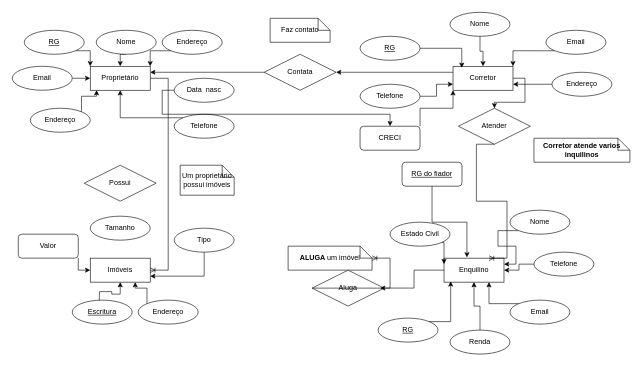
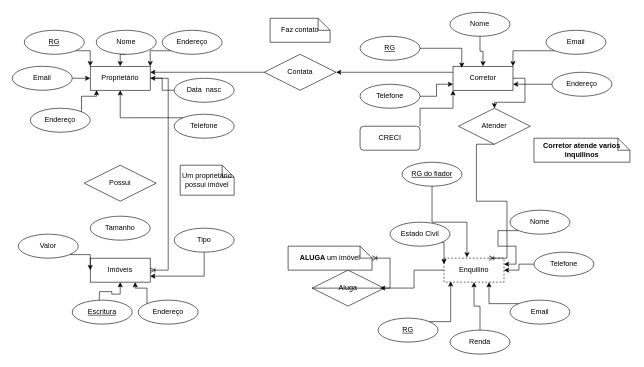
- <mxCell id="13" style="edgeStyle=orthogonalEdgeStyle;rounded=0;orthogonalLoop=1;jettySize=auto;html=1;exitX=0;exitY=0.5;exitDx=0;exitDy=0;" edge="1" parent="1" source="14" target="66"><mxGeometry relative="1" as="geometry" /></mxCell>
+ <mxCell id="13" style="edgeStyle=orthogonalEdgeStyle;rounded=0;orthogonalLoop=1;jettySize=auto;html=1;exitX=0;exitY=0.5;exitDx=0;exitDy=0;entryX=1;entryY=0.5;entryDx=0;entryDy=0;" edge="1" parent="1" source="14" target="2"><mxGeometry relative="1" as="geometry" /></mxCell>
- <mxCell id="32" value="RG do fiador" style="whiteSpace=wrap;html=1;align=center;fontStyle=4;rounded=1;" vertex="1" parent="1"><mxGeometry x="670" y="270" width="100" height="40" as="geometry" /></mxCell>
+ <mxCell id="32" value="RG do fiador" style="ellipse;whiteSpace=wrap;html=1;align=center;fontStyle=4;" vertex="1" parent="1"><mxGeometry x="670" y="270" width="100" height="40" as="geometry" /></mxCell>
- <mxCell id="4" value="Um proprietário possui imóveis" style="shape=note;size=20;whiteSpace=wrap;html=1;" vertex="1" parent="1"><mxGeometry x="300" y="275" width="90" height="50" as="geometry" /></mxCell>
+ <mxCell id="4" value="Um proprietário possui imóvel" style="shape=note;size=20;whiteSpace=wrap;html=1;" vertex="1" parent="1"><mxGeometry x="300" y="275" width="90" height="50" as="geometry" /></mxCell>
- <mxCell id="23" value="Valor" style="whiteSpace=wrap;html=1;align=center;rounded=1;" vertex="1" parent="1"><mxGeometry x="30" y="390" width="100" height="40" as="geometry" /></mxCell>
+ <mxCell id="23" value="Valor" style="ellipse;whiteSpace=wrap;html=1;align=center;" vertex="1" parent="1"><mxGeometry x="30" y="390" width="100" height="40" as="geometry" /></mxCell>
- <mxCell id="29" value="Enquilino" style="whiteSpace=wrap;html=1;align=center;" vertex="1" parent="1"><mxGeometry x="740" y="430" width="100" height="40" as="geometry" /></mxCell>
+ <mxCell id="29" value="Enquilino" style="whiteSpace=wrap;html=1;align=center;dashed=1;" vertex="1" parent="1"><mxGeometry x="740" y="430" width="100" height="40" as="geometry" /></mxCell>
